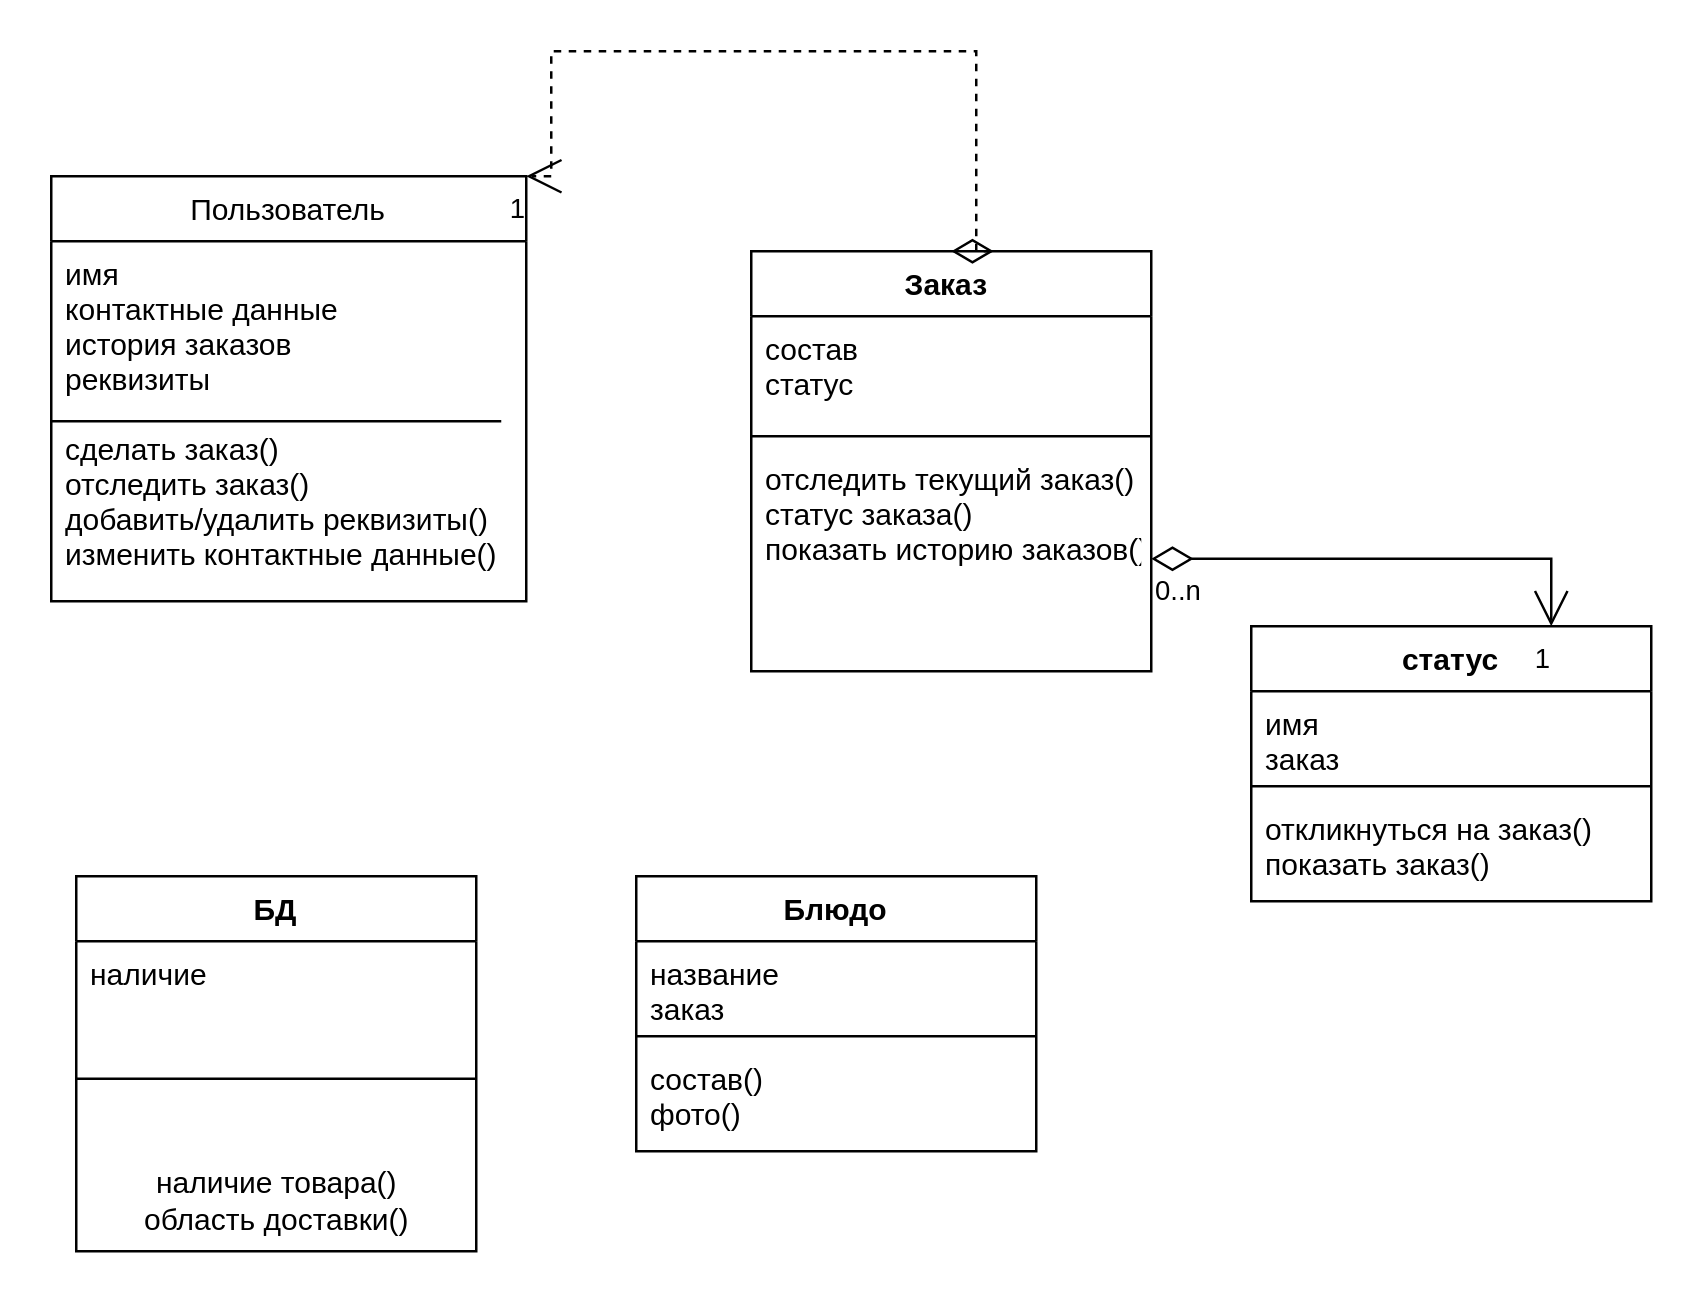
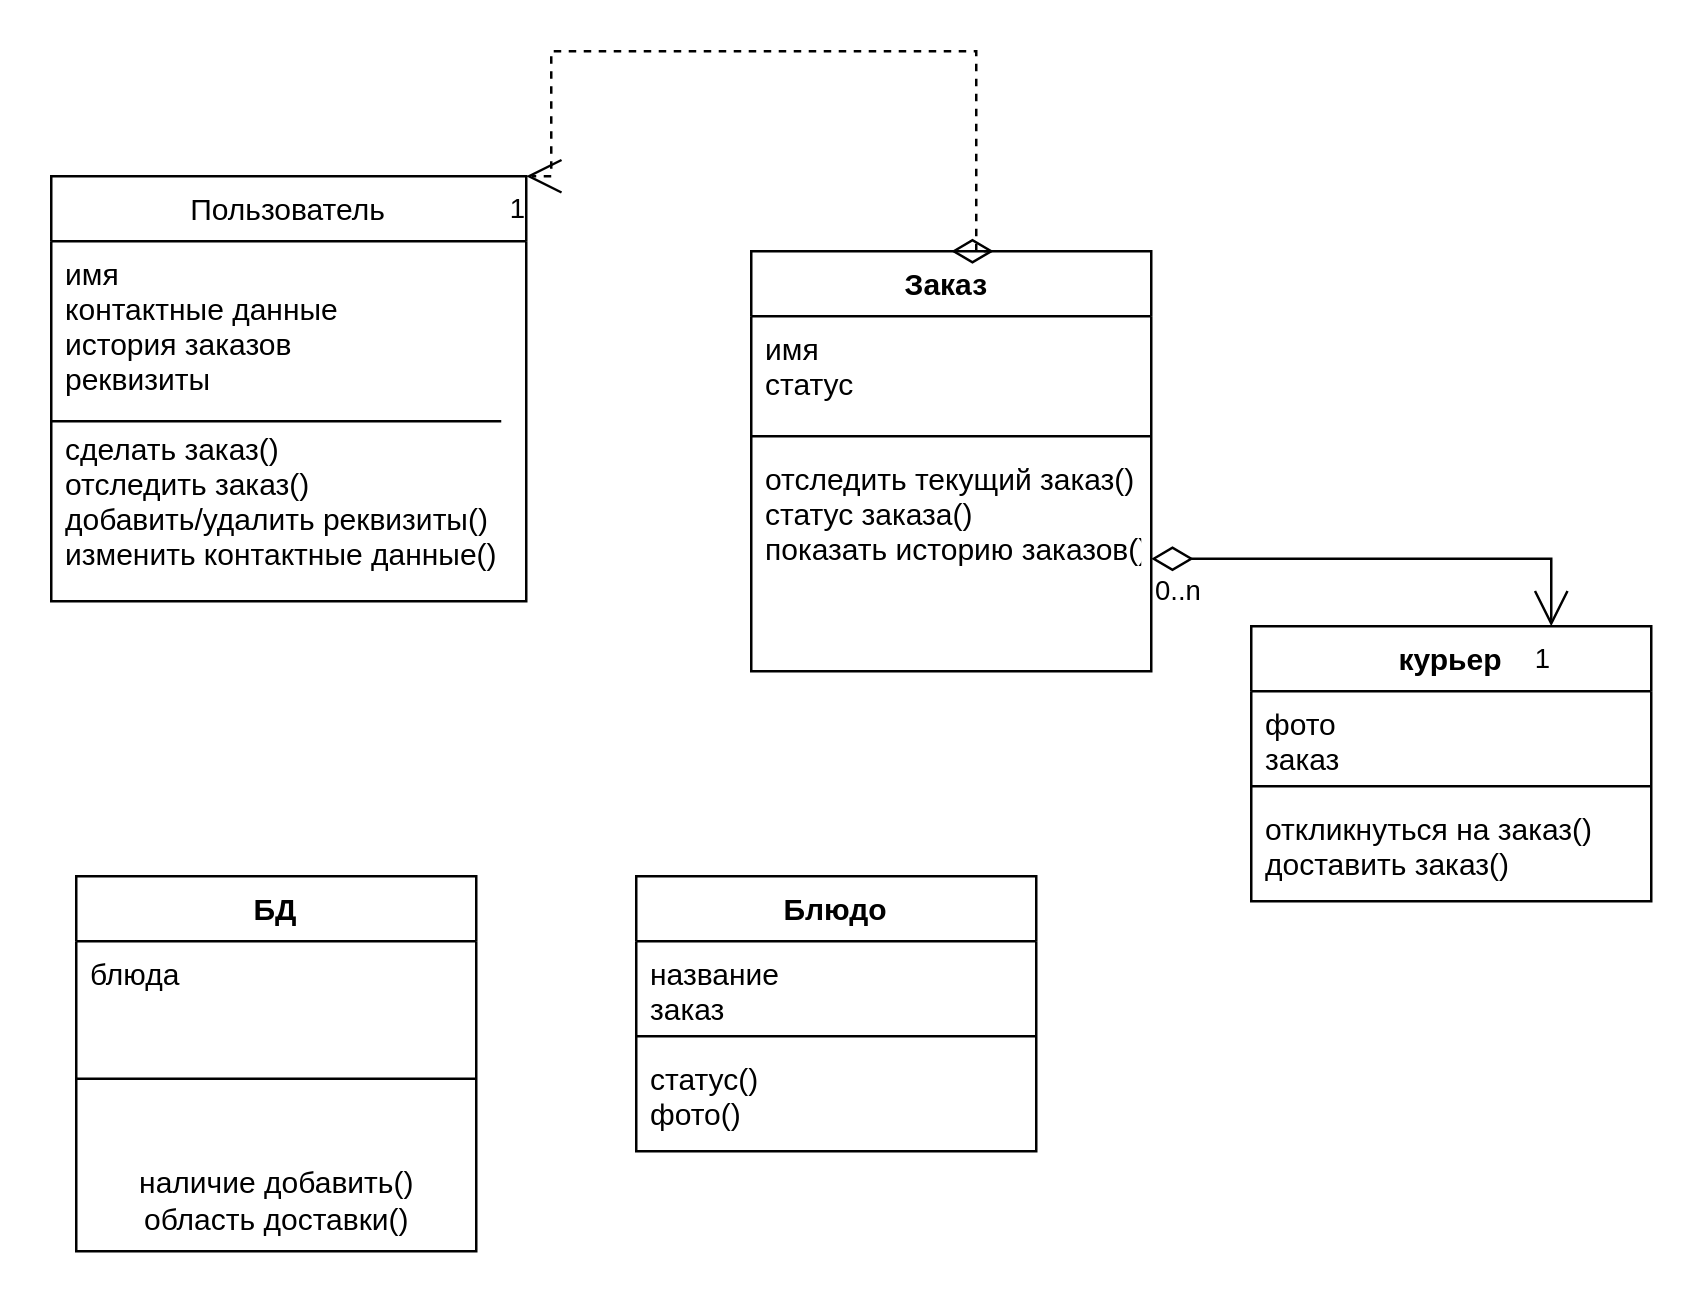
- <mxCell id="6" value="состав&#10;статус" style="text;strokeColor=none;fillColor=none;align=left;verticalAlign=top;spacingLeft=4;spacingRight=4;overflow=hidden;rotatable=0;points=[[0,0.5],[1,0.5]];portConstraint=eastwest;" vertex="1" parent="5"><mxGeometry y="26" width="160" height="44" as="geometry" /></mxCell>
+ <mxCell id="6" value="имя&#10;статус" style="text;strokeColor=none;fillColor=none;align=left;verticalAlign=top;spacingLeft=4;spacingRight=4;overflow=hidden;rotatable=0;points=[[0,0.5],[1,0.5]];portConstraint=eastwest;" vertex="1" parent="5"><mxGeometry y="26" width="160" height="44" as="geometry" /></mxCell>
- <mxCell id="11" value="статус" style="swimlane;fontStyle=1;align=center;verticalAlign=top;childLayout=stackLayout;horizontal=1;startSize=26;horizontalStack=0;resizeParent=1;resizeParentMax=0;resizeLast=0;collapsible=1;marginBottom=0;" vertex="1" parent="1"><mxGeometry x="500" y="250" width="160" height="110" as="geometry" /></mxCell>
+ <mxCell id="11" value="курьер" style="swimlane;fontStyle=1;align=center;verticalAlign=top;childLayout=stackLayout;horizontal=1;startSize=26;horizontalStack=0;resizeParent=1;resizeParentMax=0;resizeLast=0;collapsible=1;marginBottom=0;" vertex="1" parent="1"><mxGeometry x="500" y="250" width="160" height="110" as="geometry" /></mxCell>
- <mxCell id="12" value="имя &#10;заказ" style="text;strokeColor=none;fillColor=none;align=left;verticalAlign=top;spacingLeft=4;spacingRight=4;overflow=hidden;rotatable=0;points=[[0,0.5],[1,0.5]];portConstraint=eastwest;" vertex="1" parent="11"><mxGeometry y="26" width="160" height="34" as="geometry" /></mxCell>
+ <mxCell id="12" value="фото &#10;заказ" style="text;strokeColor=none;fillColor=none;align=left;verticalAlign=top;spacingLeft=4;spacingRight=4;overflow=hidden;rotatable=0;points=[[0,0.5],[1,0.5]];portConstraint=eastwest;" vertex="1" parent="11"><mxGeometry y="26" width="160" height="34" as="geometry" /></mxCell>
- <mxCell id="14" value="откликнуться на заказ()&#10;показать заказ()" style="text;strokeColor=none;fillColor=none;align=left;verticalAlign=top;spacingLeft=4;spacingRight=4;overflow=hidden;rotatable=0;points=[[0,0.5],[1,0.5]];portConstraint=eastwest;" vertex="1" parent="11"><mxGeometry y="68" width="160" height="42" as="geometry" /></mxCell>
+ <mxCell id="14" value="откликнуться на заказ()&#10;доставить заказ()" style="text;strokeColor=none;fillColor=none;align=left;verticalAlign=top;spacingLeft=4;spacingRight=4;overflow=hidden;rotatable=0;points=[[0,0.5],[1,0.5]];portConstraint=eastwest;" vertex="1" parent="11"><mxGeometry y="68" width="160" height="42" as="geometry" /></mxCell>
- <mxCell id="19" value="наличие&#10;" style="text;strokeColor=none;fillColor=none;align=left;verticalAlign=top;spacingLeft=4;spacingRight=4;overflow=hidden;rotatable=0;points=[[0,0.5],[1,0.5]];portConstraint=eastwest;" vertex="1" parent="18"><mxGeometry y="26" width="160" height="26" as="geometry" /></mxCell>
+ <mxCell id="19" value="блюда&#10;" style="text;strokeColor=none;fillColor=none;align=left;verticalAlign=top;spacingLeft=4;spacingRight=4;overflow=hidden;rotatable=0;points=[[0,0.5],[1,0.5]];portConstraint=eastwest;" vertex="1" parent="18"><mxGeometry y="26" width="160" height="26" as="geometry" /></mxCell>
- <mxCell id="25" value="состав()&#10;фото()" style="text;strokeColor=none;fillColor=none;align=left;verticalAlign=top;spacingLeft=4;spacingRight=4;overflow=hidden;rotatable=0;points=[[0,0.5],[1,0.5]];portConstraint=eastwest;" vertex="1" parent="22"><mxGeometry y="68" width="160" height="42" as="geometry" /></mxCell>
+ <mxCell id="25" value="статус()&#10;фото()" style="text;strokeColor=none;fillColor=none;align=left;verticalAlign=top;spacingLeft=4;spacingRight=4;overflow=hidden;rotatable=0;points=[[0,0.5],[1,0.5]];portConstraint=eastwest;" vertex="1" parent="22"><mxGeometry y="68" width="160" height="42" as="geometry" /></mxCell>
- <mxCell id="21" value="наличие товара()&lt;br&gt;область доставки()" style="text;html=1;align=center;verticalAlign=middle;resizable=0;points=[];autosize=1;strokeColor=none;fillColor=none;" vertex="1" parent="18"><mxGeometry y="110" width="160" height="40" as="geometry" /></mxCell>
+ <mxCell id="21" value="наличие добавить()&lt;br&gt;область доставки()" style="text;html=1;align=center;verticalAlign=middle;resizable=0;points=[];autosize=1;strokeColor=none;fillColor=none;" vertex="1" parent="18"><mxGeometry y="110" width="160" height="40" as="geometry" /></mxCell>
